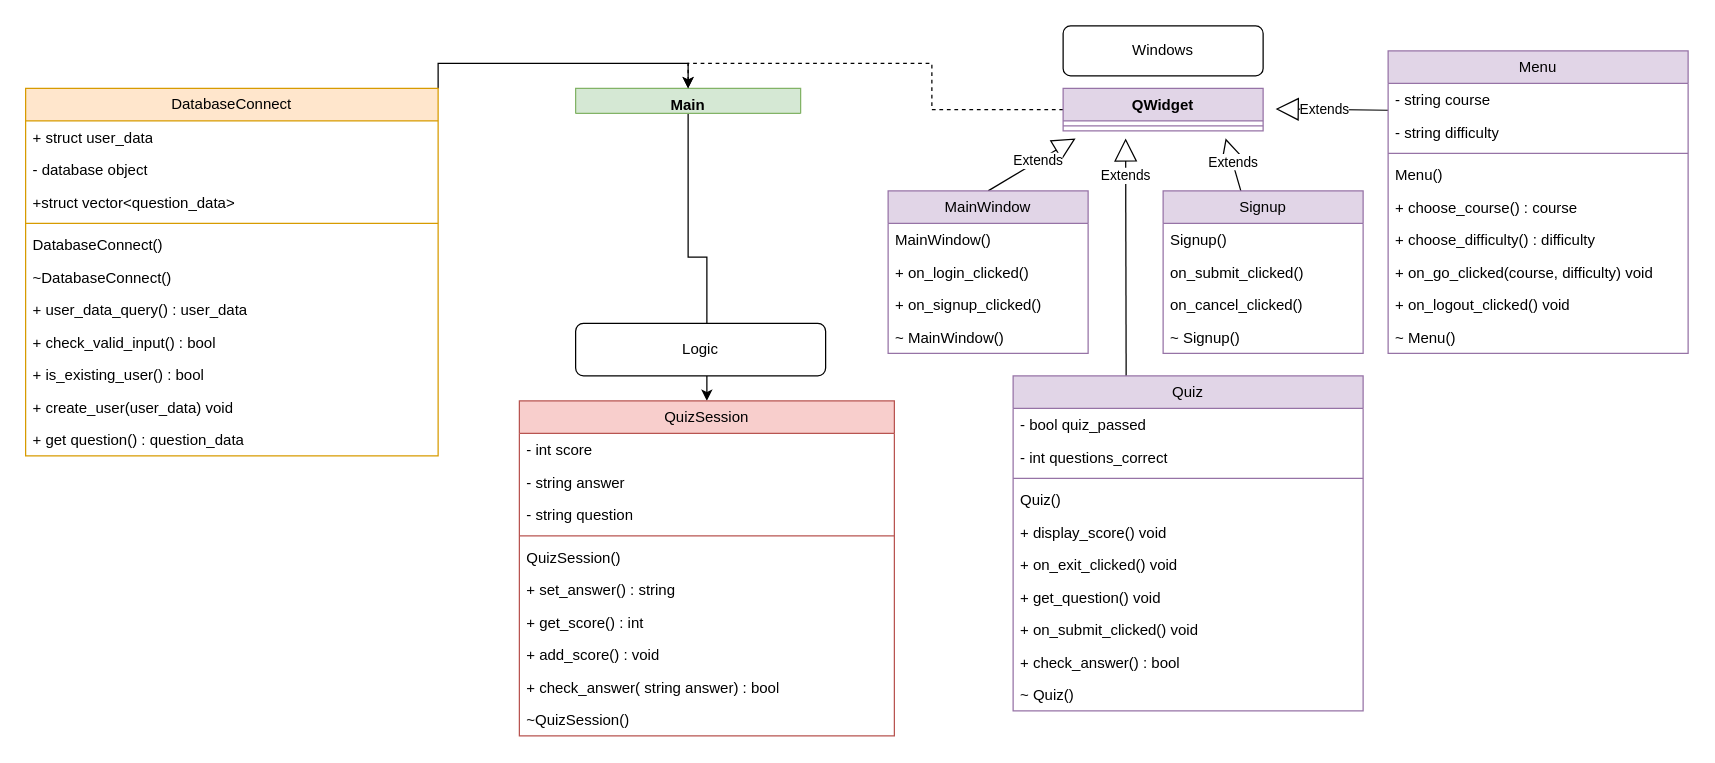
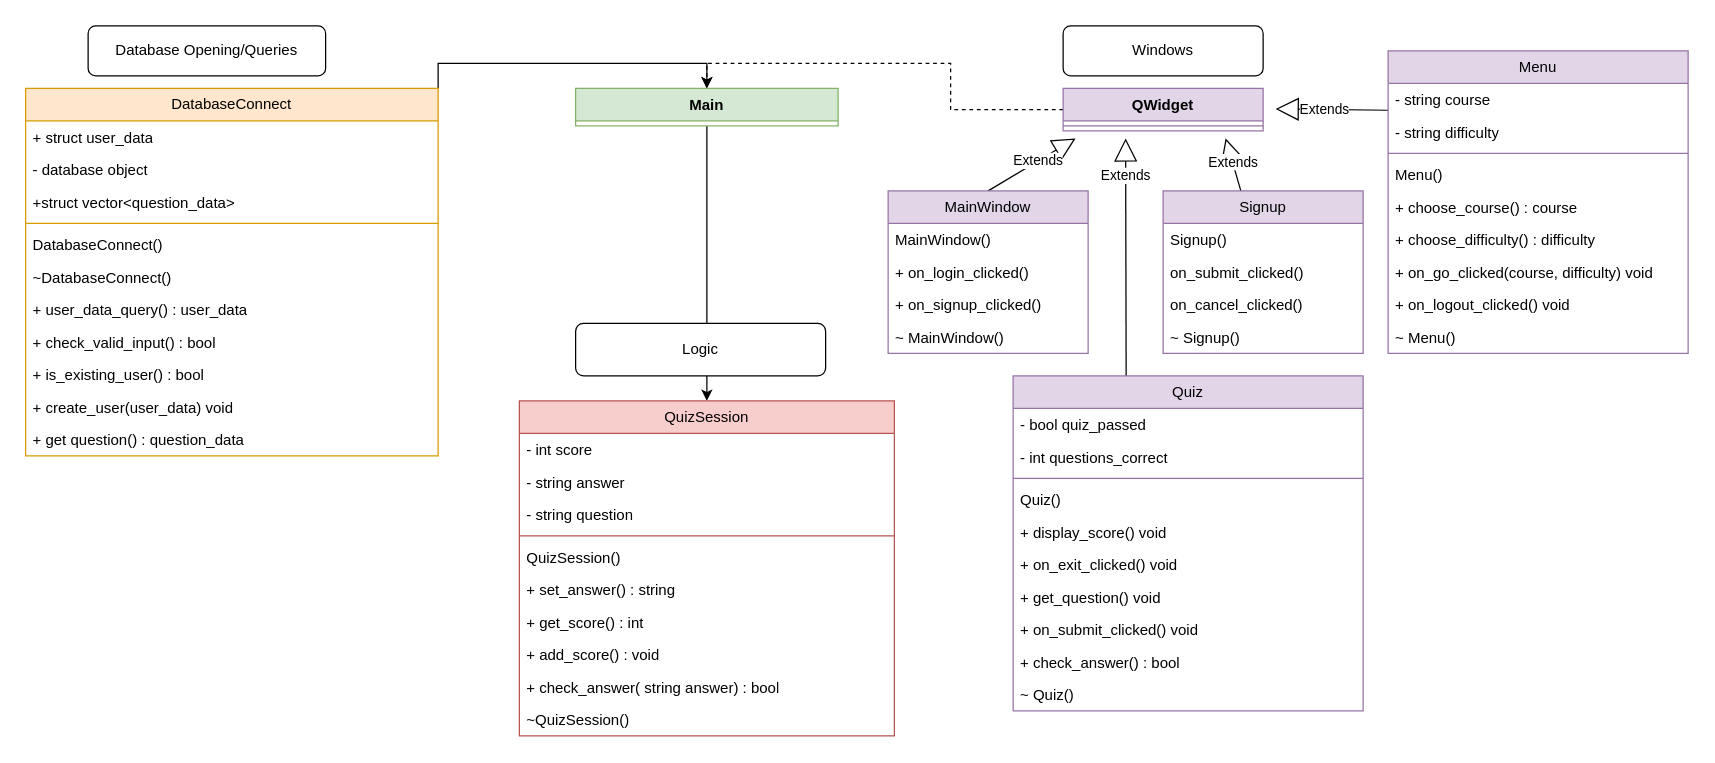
+ <mxCell id="56" value="Database Opening/Queries" style="rounded=1;whiteSpace=wrap;html=1;" parent="1" vertex="1"><mxGeometry x="70" y="20" width="190" height="40" as="geometry" /></mxCell>
- <mxCell id="3" value="Main" style="swimlane;fontStyle=1;align=center;verticalAlign=top;childLayout=stackLayout;horizontal=1;startSize=26;horizontalStack=0;resizeParent=1;resizeParentMax=0;resizeLast=0;collapsible=1;marginBottom=0;whiteSpace=wrap;html=1;fillColor=#d5e8d4;strokeColor=#82b366;" parent="1" vertex="1"><mxGeometry x="460" y="70" width="180" height="20" as="geometry" /></mxCell>
+ <mxCell id="3" value="Main" style="swimlane;fontStyle=1;align=center;verticalAlign=top;childLayout=stackLayout;horizontal=1;startSize=26;horizontalStack=0;resizeParent=1;resizeParentMax=0;resizeLast=0;collapsible=1;marginBottom=0;whiteSpace=wrap;html=1;fillColor=#d5e8d4;strokeColor=#82b366;" parent="1" vertex="1"><mxGeometry x="460" y="70" width="210" height="30" as="geometry" /></mxCell>
